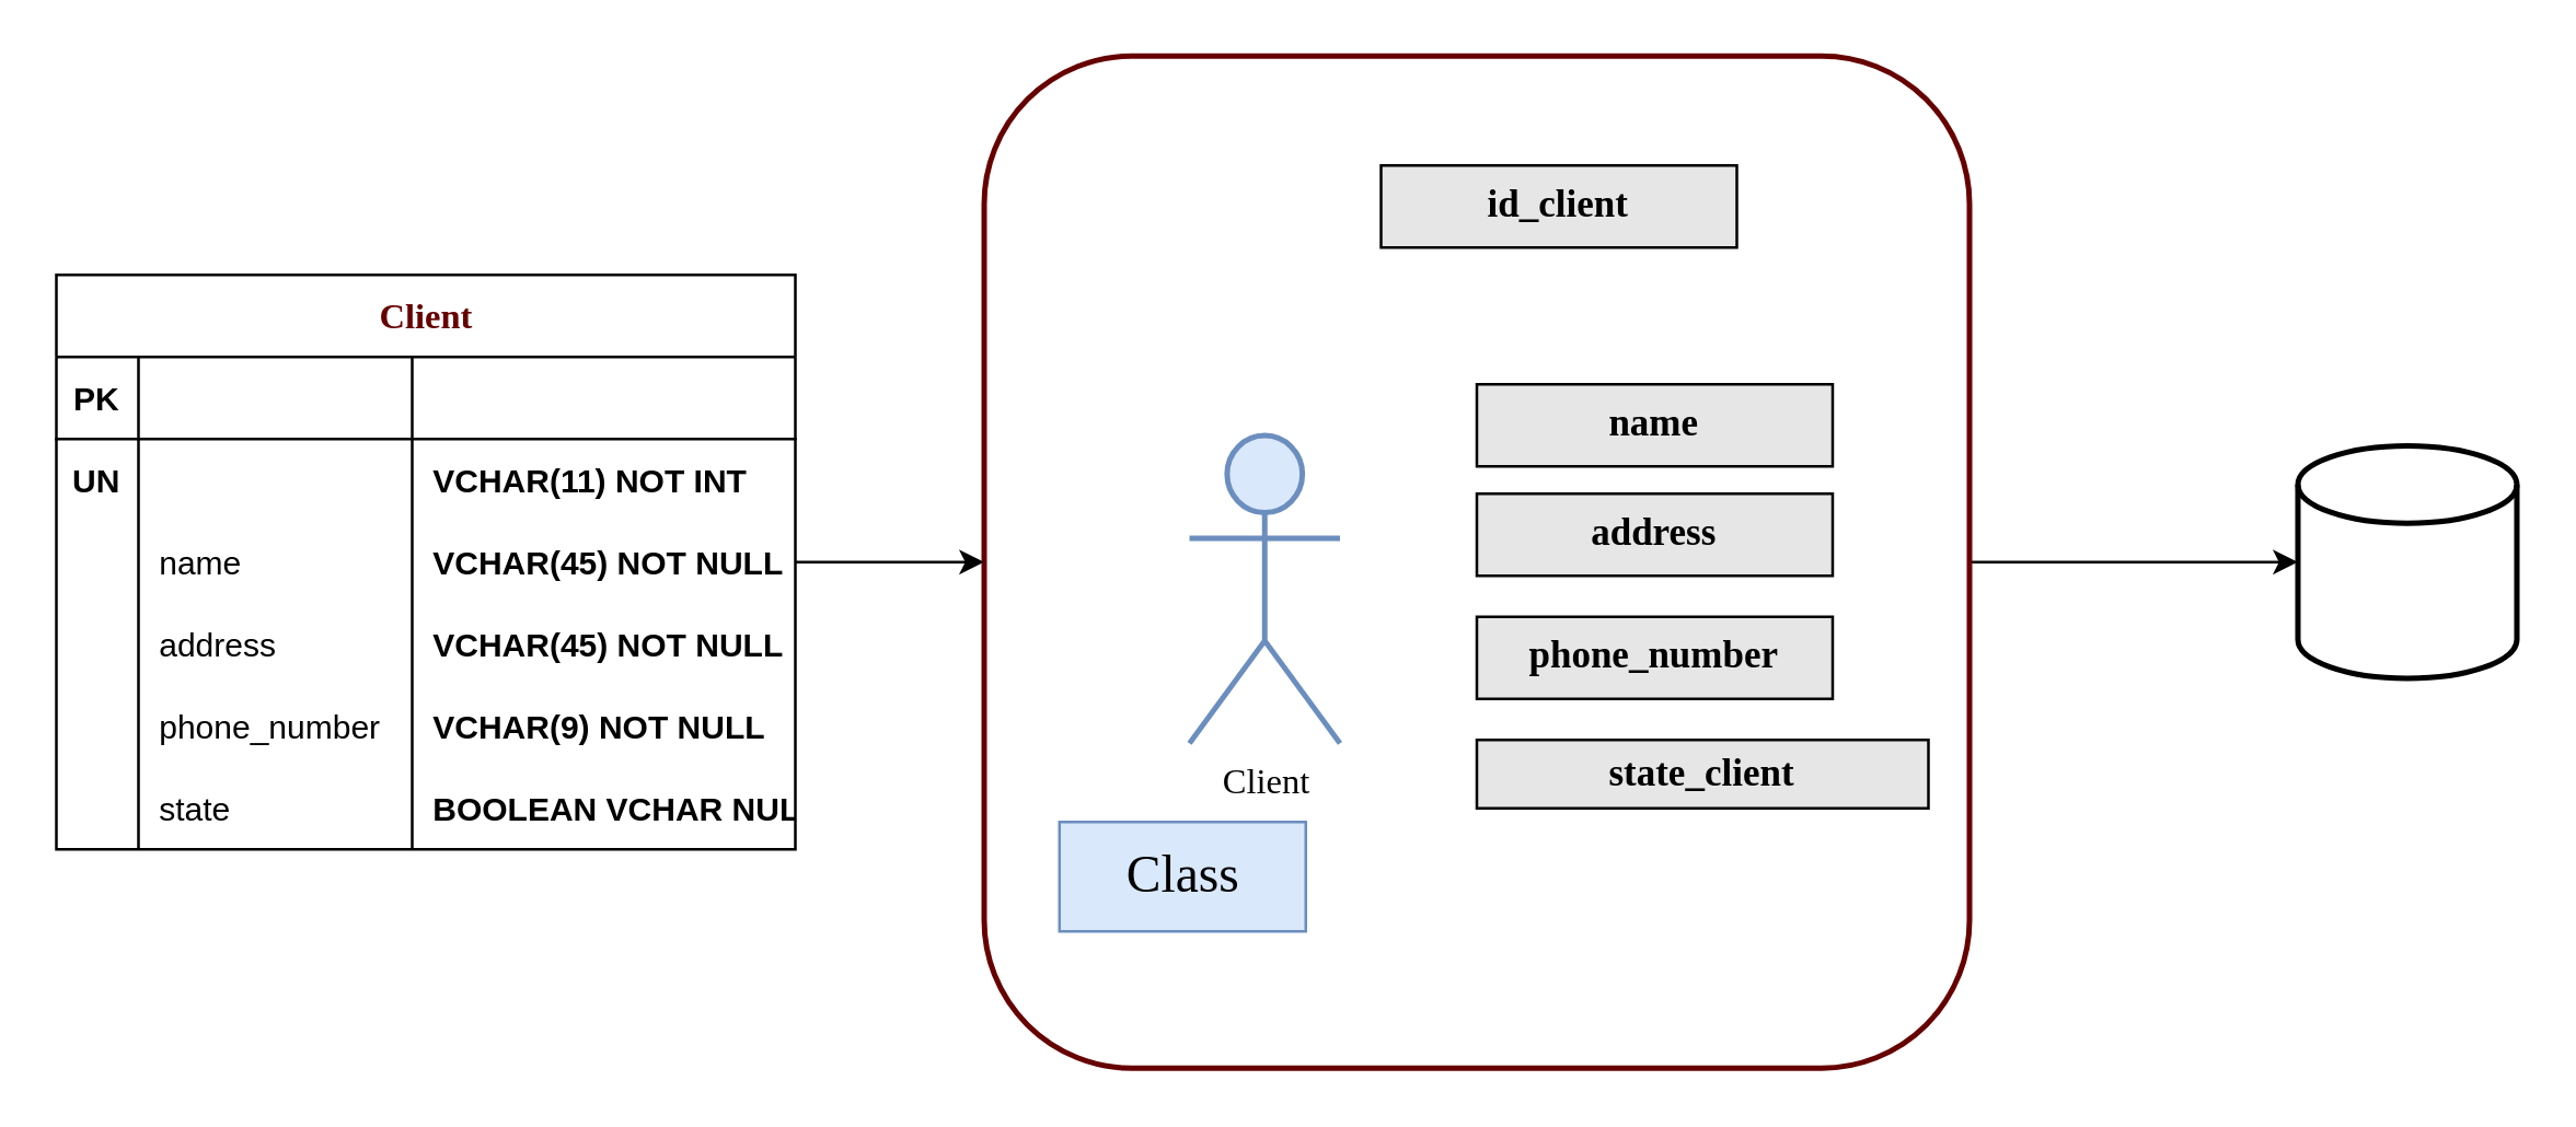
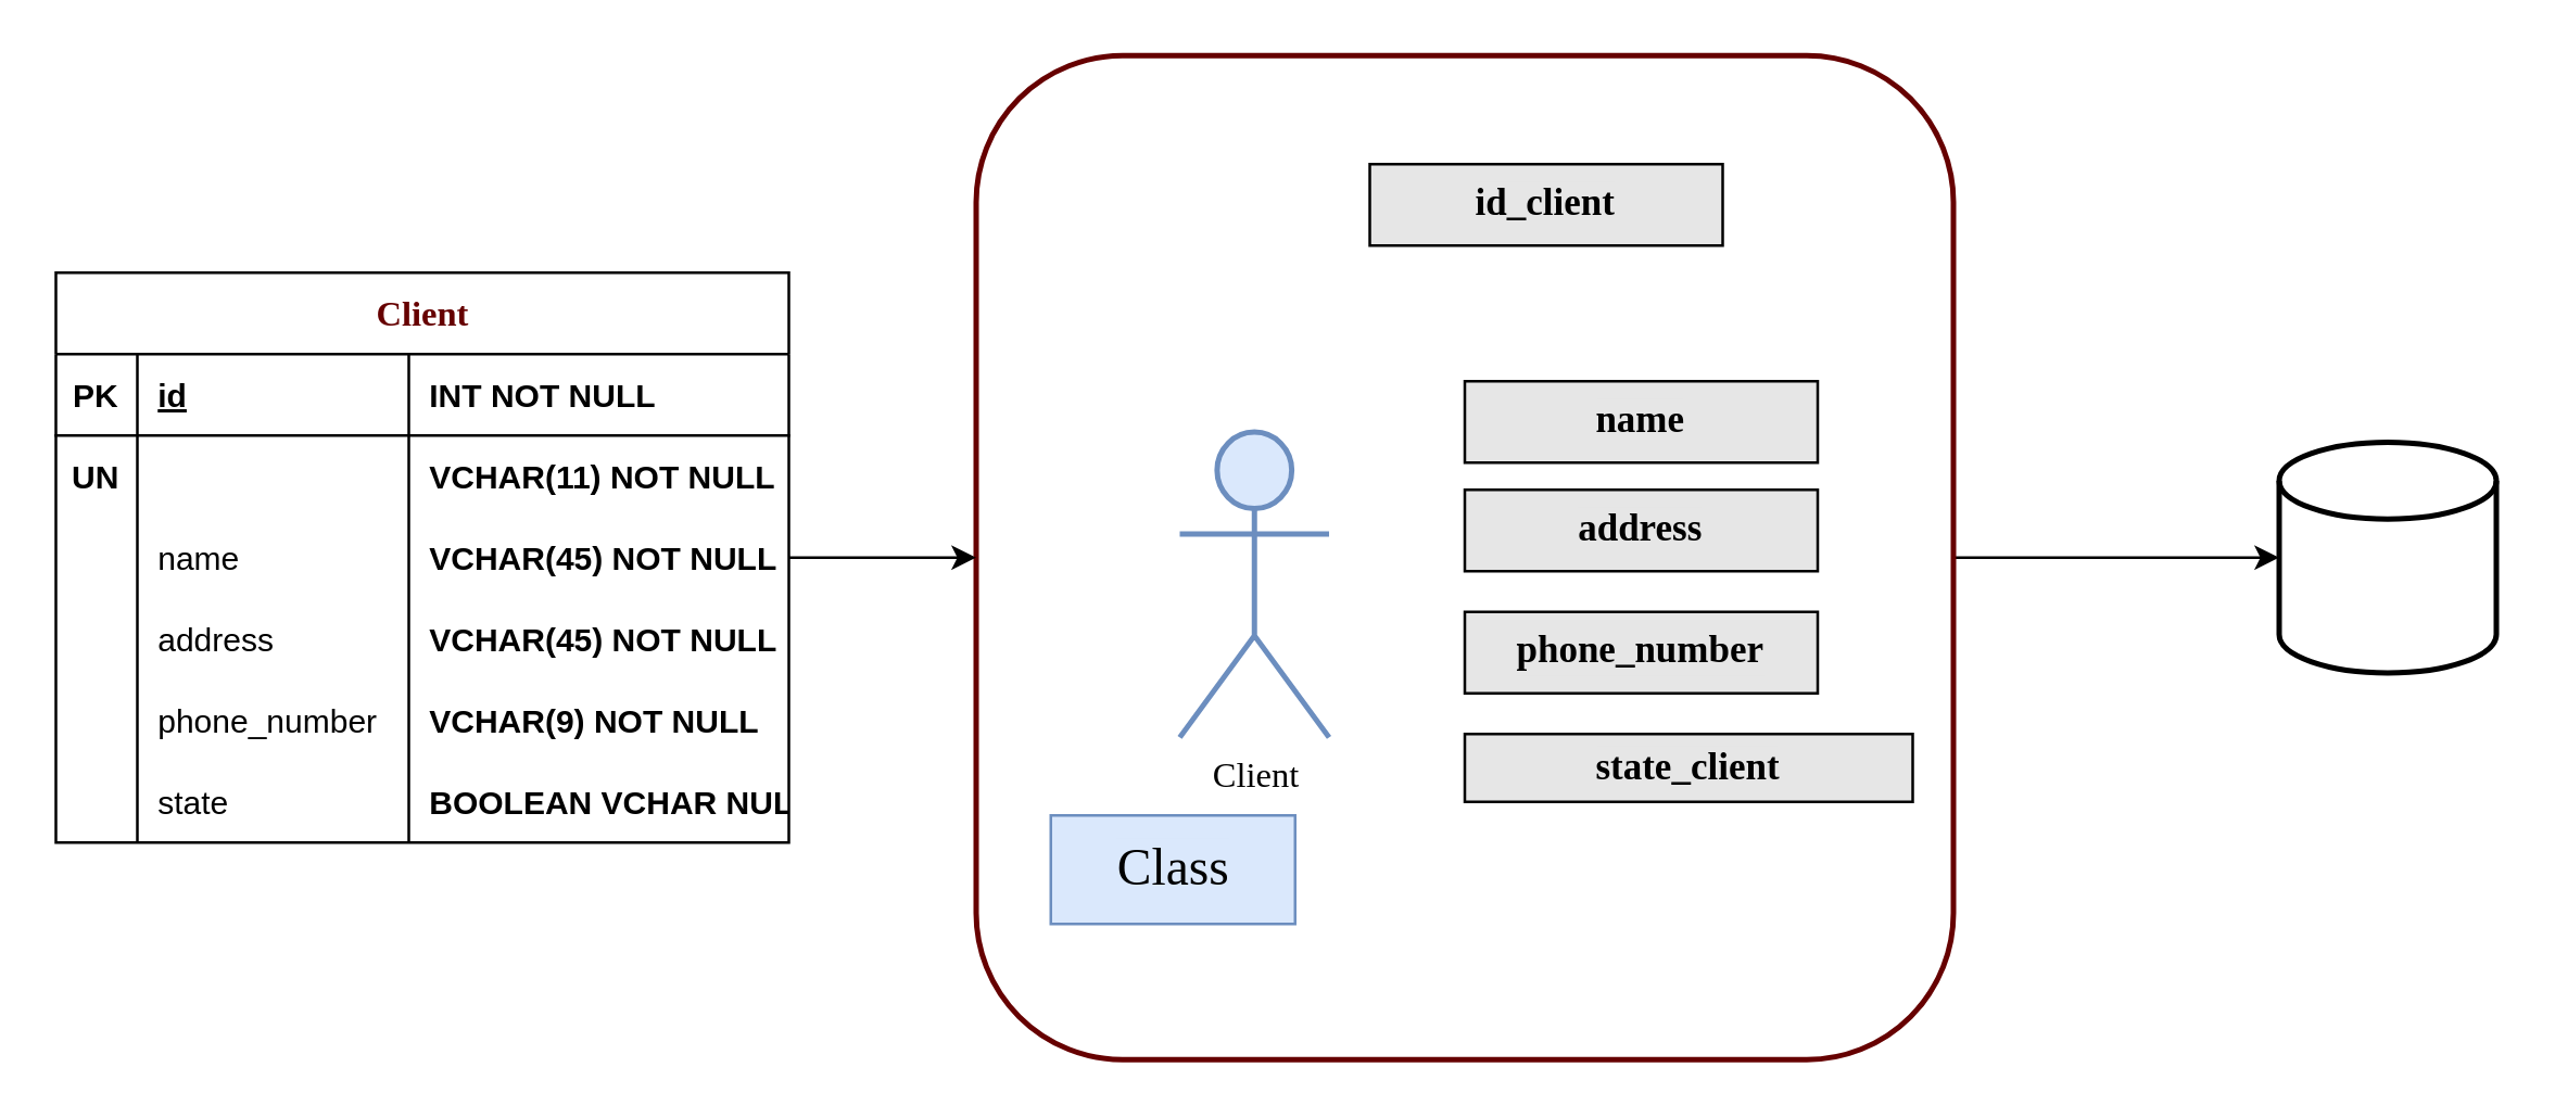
+ <mxCell id="9" value="id" style="shape=partialRectangle;connectable=0;fillColor=none;top=0;left=0;bottom=0;right=0;align=left;spacingLeft=6;fontStyle=5;overflow=hidden;" vertex="1" parent="7"><mxGeometry x="30" width="100" height="30" as="geometry" /></mxCell>
+ <mxCell id="10" value="INT NOT NULL" style="shape=partialRectangle;connectable=0;fillColor=none;top=0;left=0;bottom=0;right=0;align=left;spacingLeft=6;fontStyle=1;overflow=hidden;" vertex="1" parent="7"><mxGeometry x="130" width="140" height="30" as="geometry" /></mxCell>
- <mxCell id="13" value="VCHAR(11) NOT INT" style="shape=partialRectangle;connectable=0;fillColor=none;top=0;left=0;bottom=0;right=0;align=left;spacingLeft=6;overflow=hidden;fontStyle=1" vertex="1" parent="11"><mxGeometry x="130" width="140" height="30" as="geometry" /></mxCell>
+ <mxCell id="13" value="VCHAR(11) NOT NULL" style="shape=partialRectangle;connectable=0;fillColor=none;top=0;left=0;bottom=0;right=0;align=left;spacingLeft=6;overflow=hidden;fontStyle=1" vertex="1" parent="11"><mxGeometry x="130" width="140" height="30" as="geometry" /></mxCell>
